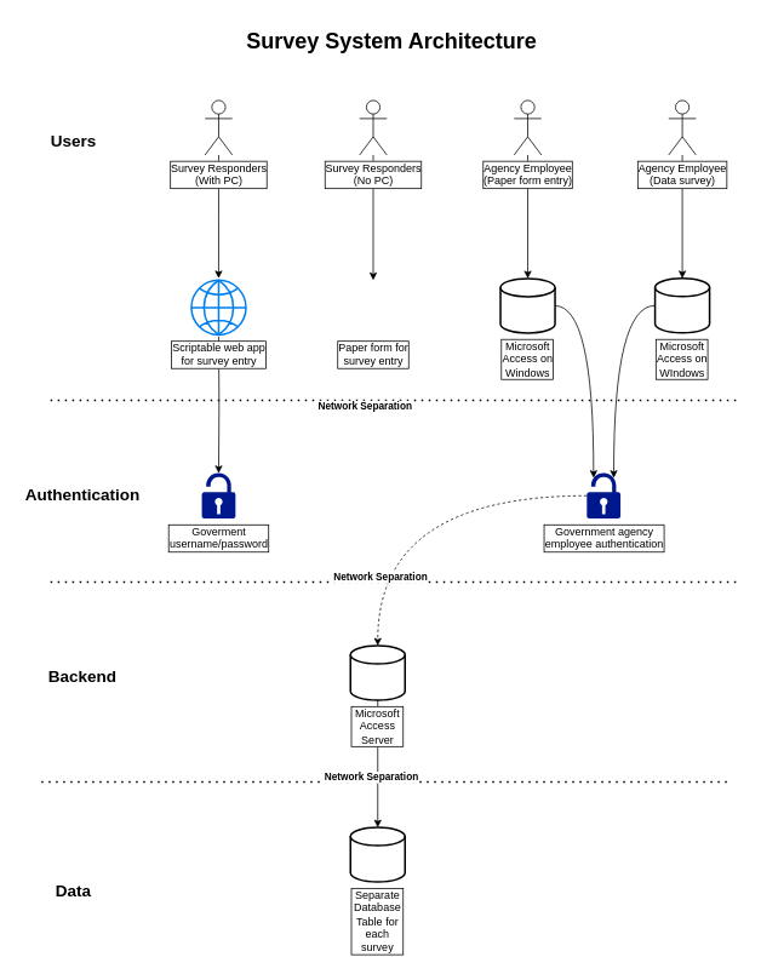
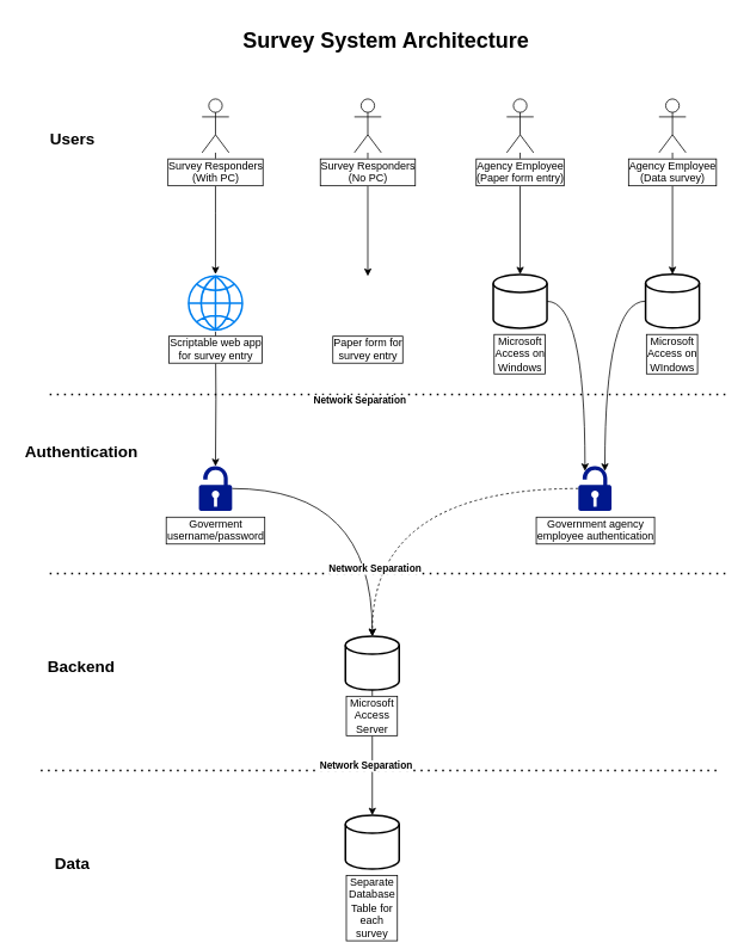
- <mxCell id="19" value="&lt;h2&gt;Authentication&lt;/h2&gt;" style="text;html=1;align=center;verticalAlign=middle;resizable=0;points=[];autosize=1;strokeColor=none;" vertex="1" parent="1"><mxGeometry x="20" y="520" width="140" height="50" as="geometry" /></mxCell>
+ <mxCell id="19" value="&lt;h2&gt;Authentication&lt;/h2&gt;" style="text;html=1;align=center;verticalAlign=middle;resizable=0;points=[];autosize=1;strokeColor=none;" vertex="1" parent="1"><mxGeometry x="20" y="480" width="140" height="50" as="geometry" /></mxCell>
+ <mxCell id="22" style="edgeStyle=orthogonalEdgeStyle;rounded=0;orthogonalLoop=1;jettySize=auto;html=1;curved=1;" edge="1" parent="1" source="23" target="28"><mxGeometry relative="1" as="geometry" /></mxCell>
- <mxCell id="31" value="&lt;h2&gt;Data&lt;/h2&gt;" style="text;html=1;align=center;verticalAlign=middle;resizable=0;points=[];autosize=1;strokeColor=none;" vertex="1" parent="1"><mxGeometry x="55" y="955" width="50" height="50" as="geometry" /></mxCell>
+ <mxCell id="31" value="&lt;h2&gt;Data&lt;/h2&gt;" style="text;html=1;align=center;verticalAlign=middle;resizable=0;points=[];autosize=1;strokeColor=none;" vertex="1" parent="1"><mxGeometry x="55" y="940" width="50" height="50" as="geometry" /></mxCell>
